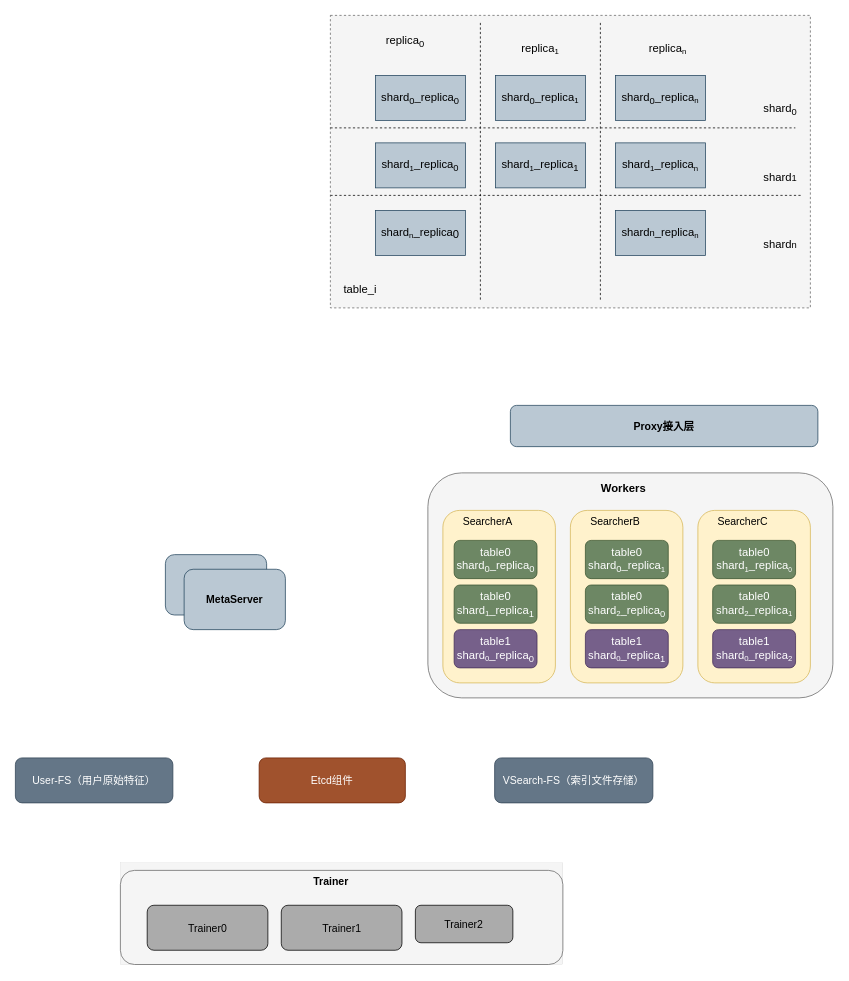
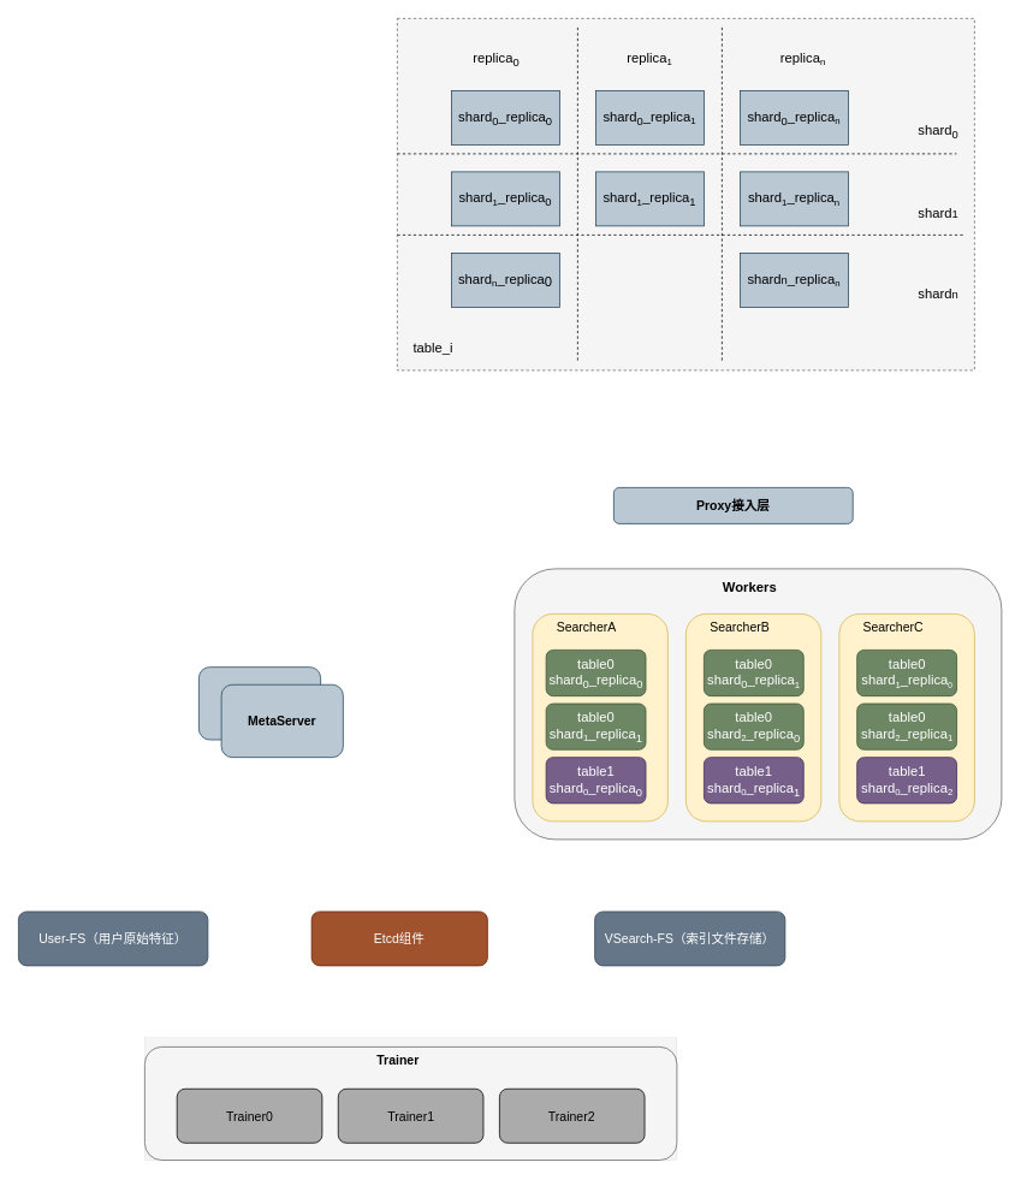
- <mxCell id="34" value="&lt;span style=&quot;font-size: 15px&quot;&gt;replica&lt;/span&gt;&lt;sub&gt;0&lt;/sub&gt;" style="text;html=1;strokeColor=none;fillColor=none;align=center;verticalAlign=middle;whiteSpace=wrap;rounded=0;fontSize=15;" parent="1" vertex="1"><mxGeometry x="510" y="40" width="60" height="30" as="geometry" /></mxCell>
+ <mxCell id="34" value="&lt;span style=&quot;font-size: 15px&quot;&gt;replica&lt;/span&gt;&lt;sub&gt;0&lt;/sub&gt;" style="text;html=1;strokeColor=none;fillColor=none;align=center;verticalAlign=middle;whiteSpace=wrap;rounded=0;fontSize=15;" parent="1" vertex="1"><mxGeometry x="520" y="50" width="60" height="30" as="geometry" /></mxCell>
- <mxCell id="45" value="&lt;b&gt;Proxy接入层&lt;/b&gt;" style="rounded=1;whiteSpace=wrap;html=1;fontSize=14;strokeWidth=1;fillColor=#bac8d3;strokeColor=#23445d;" vertex="1" parent="1"><mxGeometry x="680" y="540" width="410" height="55" as="geometry" /></mxCell>
+ <mxCell id="45" value="&lt;b&gt;Proxy接入层&lt;/b&gt;" style="rounded=1;whiteSpace=wrap;html=1;fontSize=14;strokeWidth=1;fillColor=#bac8d3;strokeColor=#23445d;" vertex="1" parent="1"><mxGeometry x="680" y="540" width="265.13" height="40" as="geometry" /></mxCell>
- <mxCell id="52" value="Trainer2" style="rounded=1;whiteSpace=wrap;html=1;fontSize=14;strokeWidth=1;fillColor=#ABABAB;" vertex="1" parent="47"><mxGeometry x="393.333" y="56.5" width="130" height="50" as="geometry" /></mxCell>
+ <mxCell id="52" value="Trainer2" style="rounded=1;whiteSpace=wrap;html=1;fontSize=14;strokeWidth=1;fillColor=#ABABAB;" vertex="1" parent="47"><mxGeometry x="393.333" y="56.5" width="160.909" height="60" as="geometry" /></mxCell>
